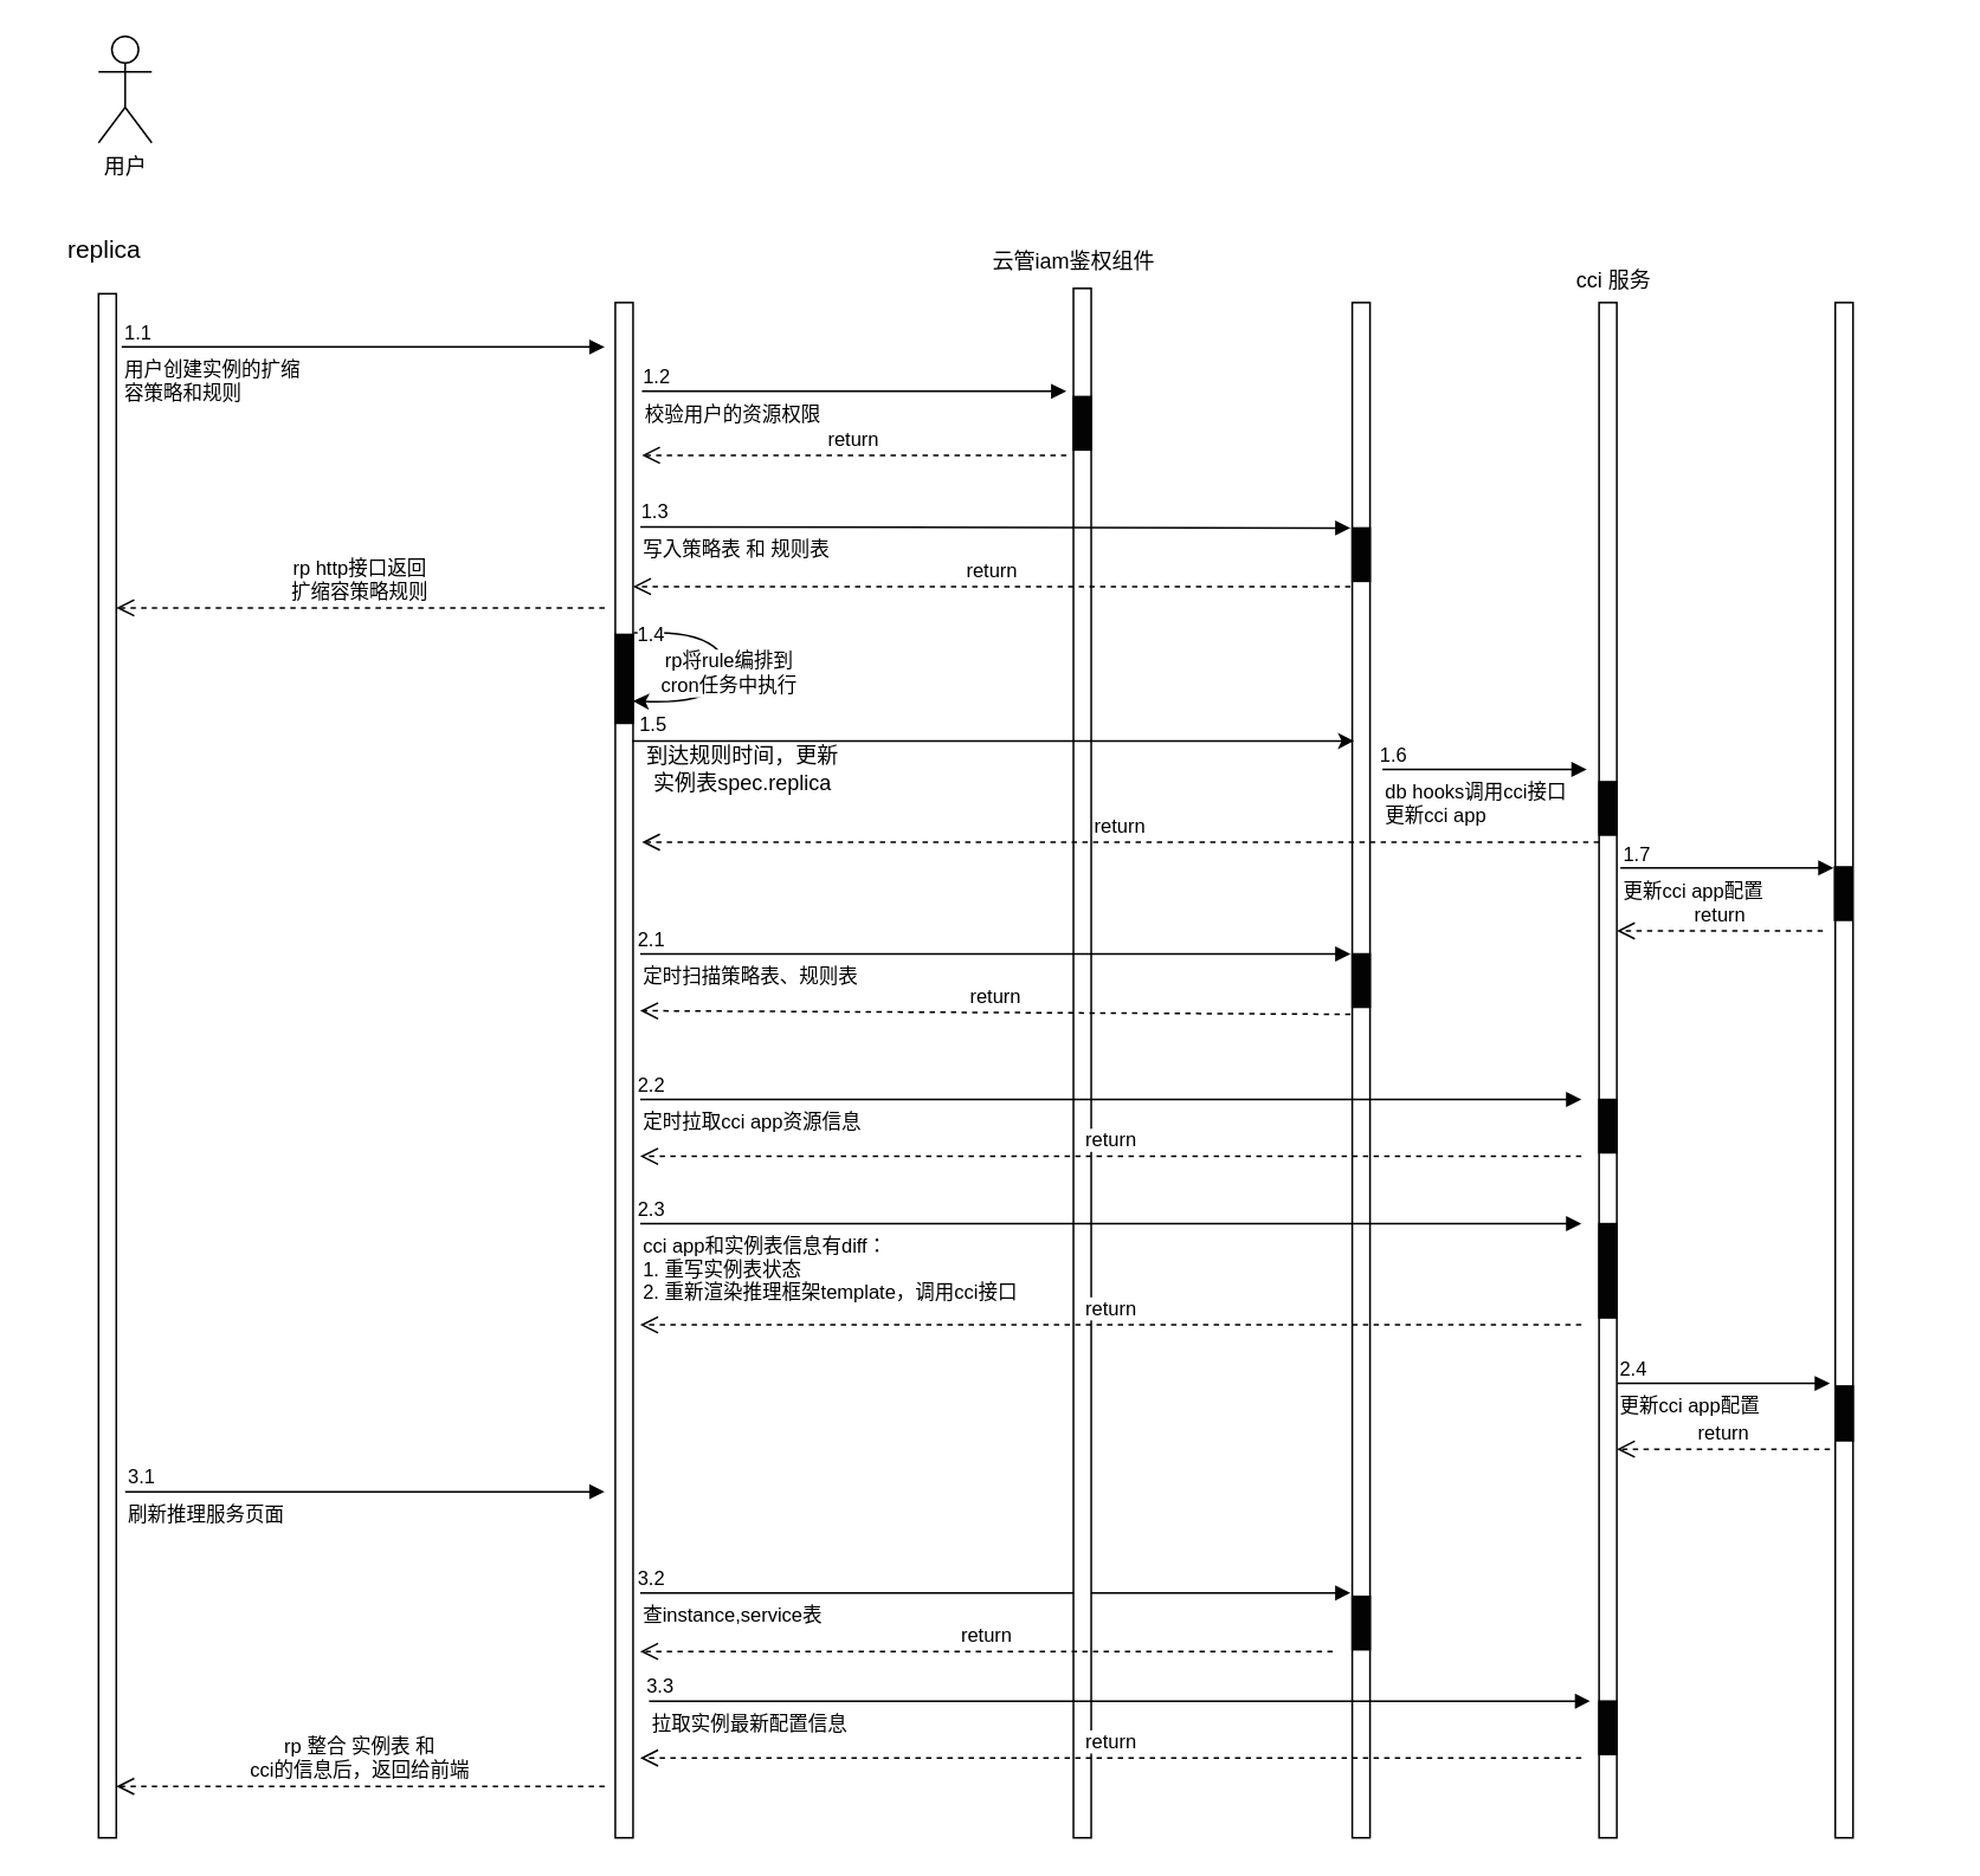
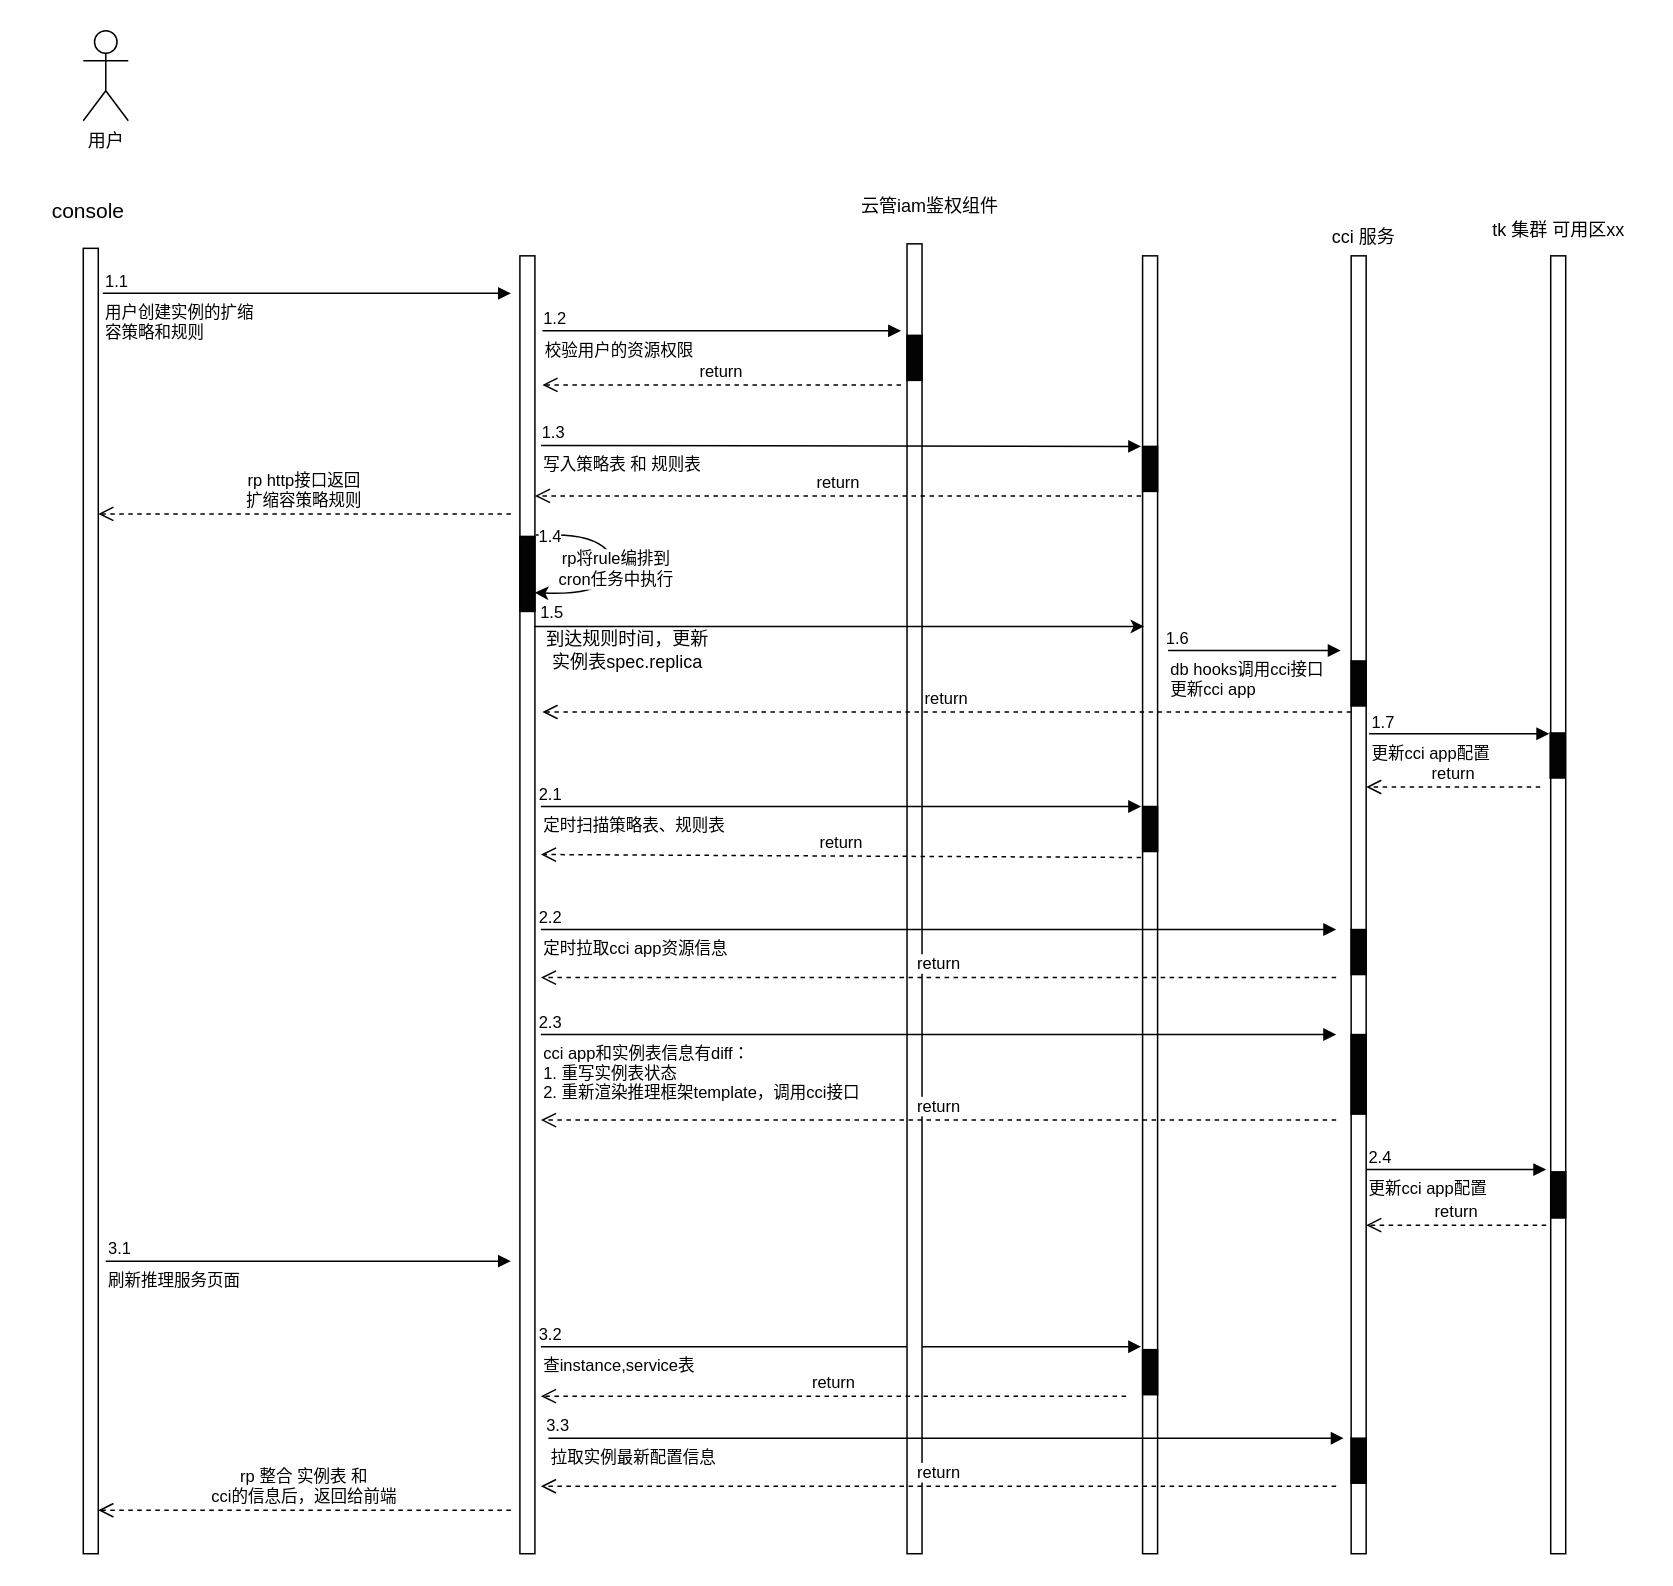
- <mxCell id="4" value="&lt;font style=&quot;font-size: 14px;&quot;&gt;replica&amp;nbsp;&lt;/font&gt;" style="text;html=1;align=center;verticalAlign=middle;resizable=0;points=[];autosize=1;strokeColor=none;fillColor=none;" parent="1" vertex="1"><mxGeometry x="20" y="125" width="80" height="30" as="geometry" /></mxCell>
+ <mxCell id="4" value="&lt;font style=&quot;font-size: 14px;&quot;&gt;console&amp;nbsp;&lt;/font&gt;" style="text;html=1;align=center;verticalAlign=middle;resizable=0;points=[];autosize=1;strokeColor=none;fillColor=none;" parent="1" vertex="1"><mxGeometry x="20" y="125" width="80" height="30" as="geometry" /></mxCell>
- <mxCell id="10" value="云管iam鉴权组件" style="text;html=1;align=center;verticalAlign=middle;resizable=0;points=[];autosize=1;strokeColor=none;fillColor=none;" parent="1" vertex="1"><mxGeometry x="549" y="132" width="110" height="30" as="geometry" /></mxCell>
+ <mxCell id="10" value="云管iam鉴权组件" style="text;html=1;align=center;verticalAlign=middle;resizable=0;points=[];autosize=1;strokeColor=none;fillColor=none;" parent="1" vertex="1"><mxGeometry x="564" y="122" width="110" height="30" as="geometry" /></mxCell>
+ <mxCell id="14" value="tk 集群 可用区xx" style="text;html=1;align=center;verticalAlign=middle;resizable=0;points=[];autosize=1;strokeColor=none;fillColor=none;" parent="1" vertex="1"><mxGeometry x="983" y="138" width="110" height="30" as="geometry" /></mxCell>
